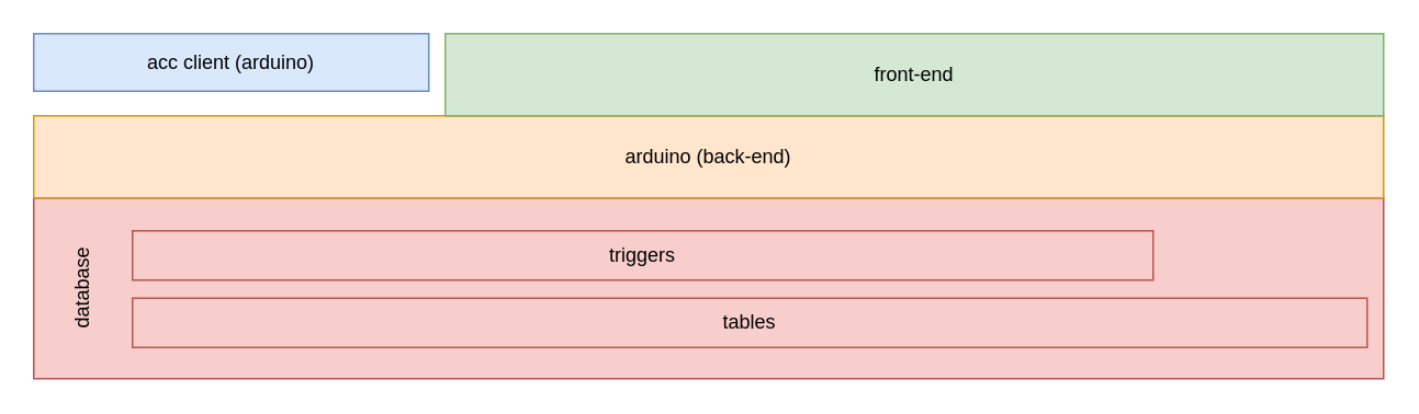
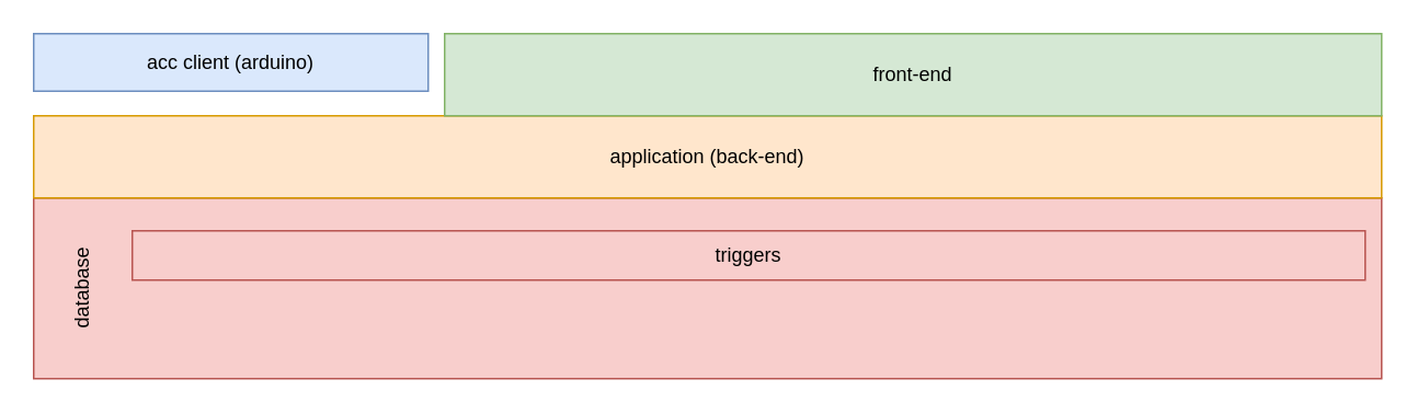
- <mxCell id="3" value="&lt;span style=&quot;white-space: normal&quot;&gt;arduino (back-end)&lt;/span&gt;" style="rounded=0;whiteSpace=wrap;html=1;fillColor=#ffe6cc;strokeColor=#d79b00;" parent="1" vertex="1"><mxGeometry x="20" y="70" width="820" height="50" as="geometry" /></mxCell>
+ <mxCell id="3" value="&lt;span style=&quot;white-space: normal&quot;&gt;application (back-end)&lt;/span&gt;" style="rounded=0;whiteSpace=wrap;html=1;fillColor=#ffe6cc;strokeColor=#d79b00;" parent="1" vertex="1"><mxGeometry x="20" y="70" width="820" height="50" as="geometry" /></mxCell>
- <mxCell id="6" value="triggers" style="rounded=0;whiteSpace=wrap;html=1;fillColor=#f8cecc;strokeColor=#b85450;" parent="1" vertex="1"><mxGeometry x="80" y="140" width="620" height="30" as="geometry" /></mxCell>
+ <mxCell id="6" value="triggers" style="rounded=0;whiteSpace=wrap;html=1;fillColor=#f8cecc;strokeColor=#b85450;" parent="1" vertex="1"><mxGeometry x="80" y="140" width="750" height="30" as="geometry" /></mxCell>
- <mxCell id="5" value="tables" style="rounded=0;whiteSpace=wrap;html=1;fillColor=#f8cecc;strokeColor=#b85450;" parent="1" vertex="1"><mxGeometry x="80" y="181" width="750" height="30" as="geometry" /></mxCell>
